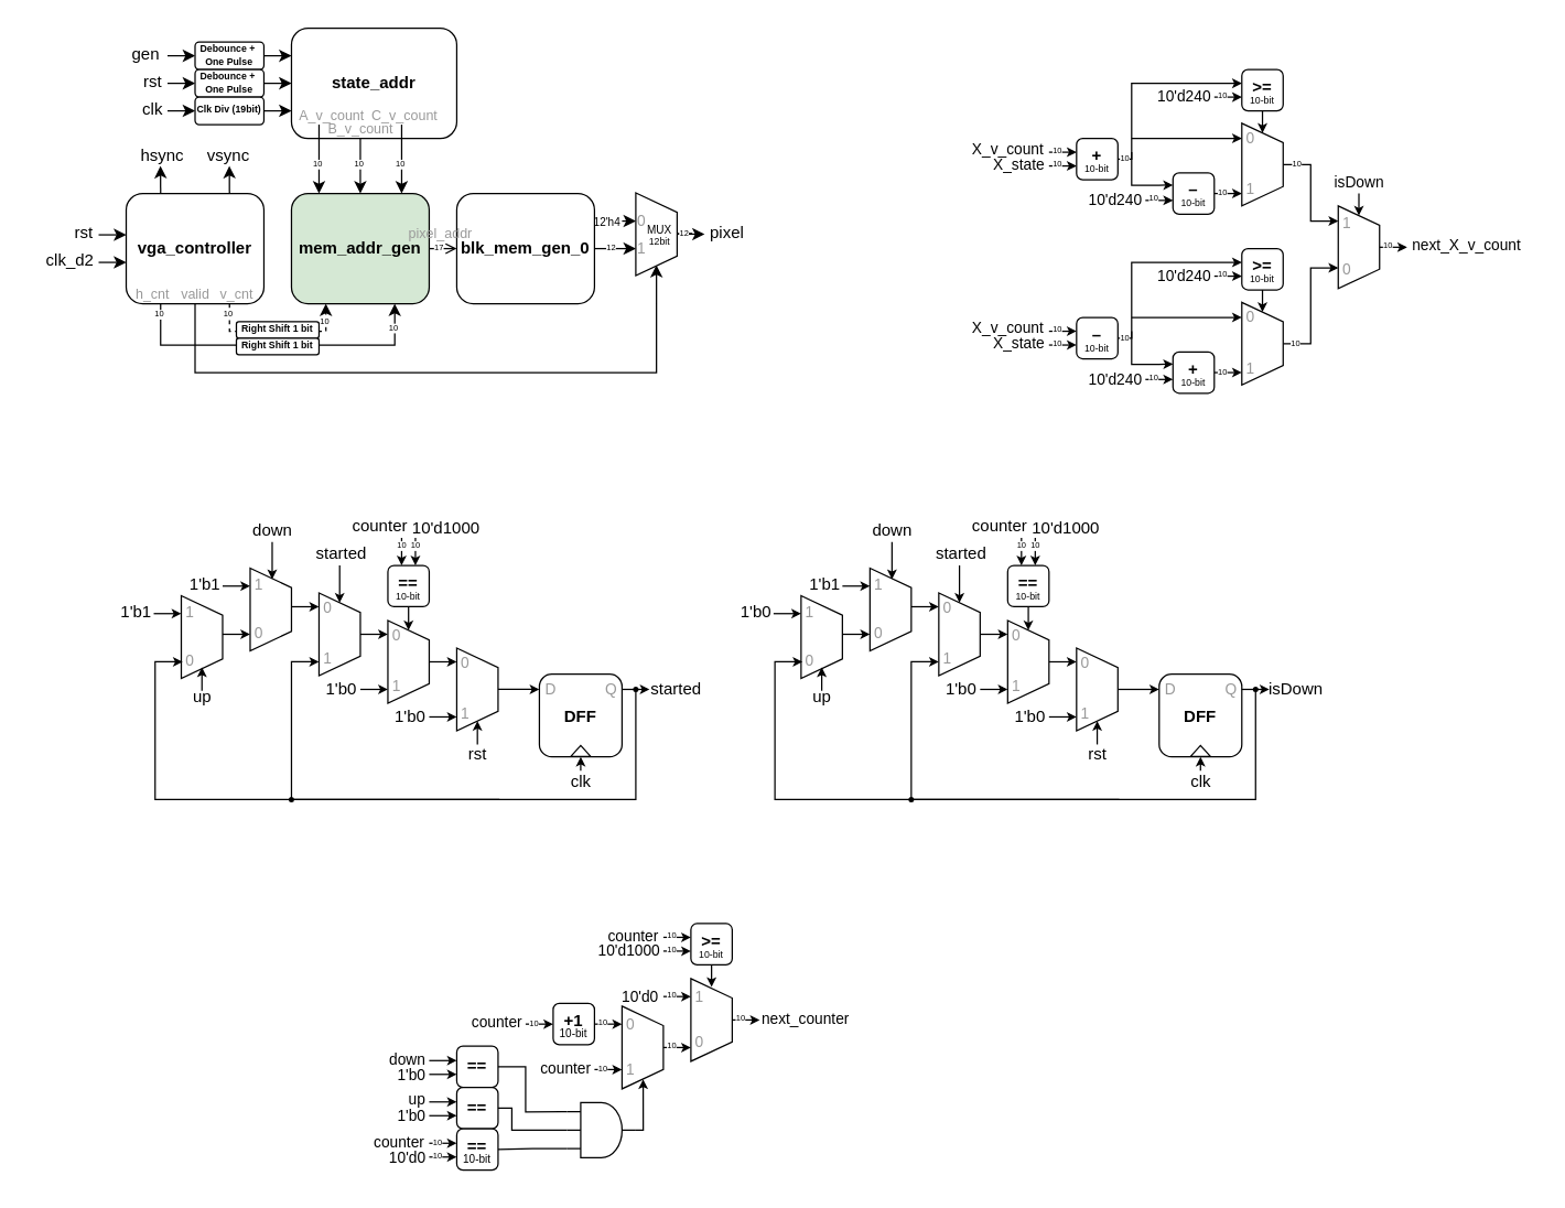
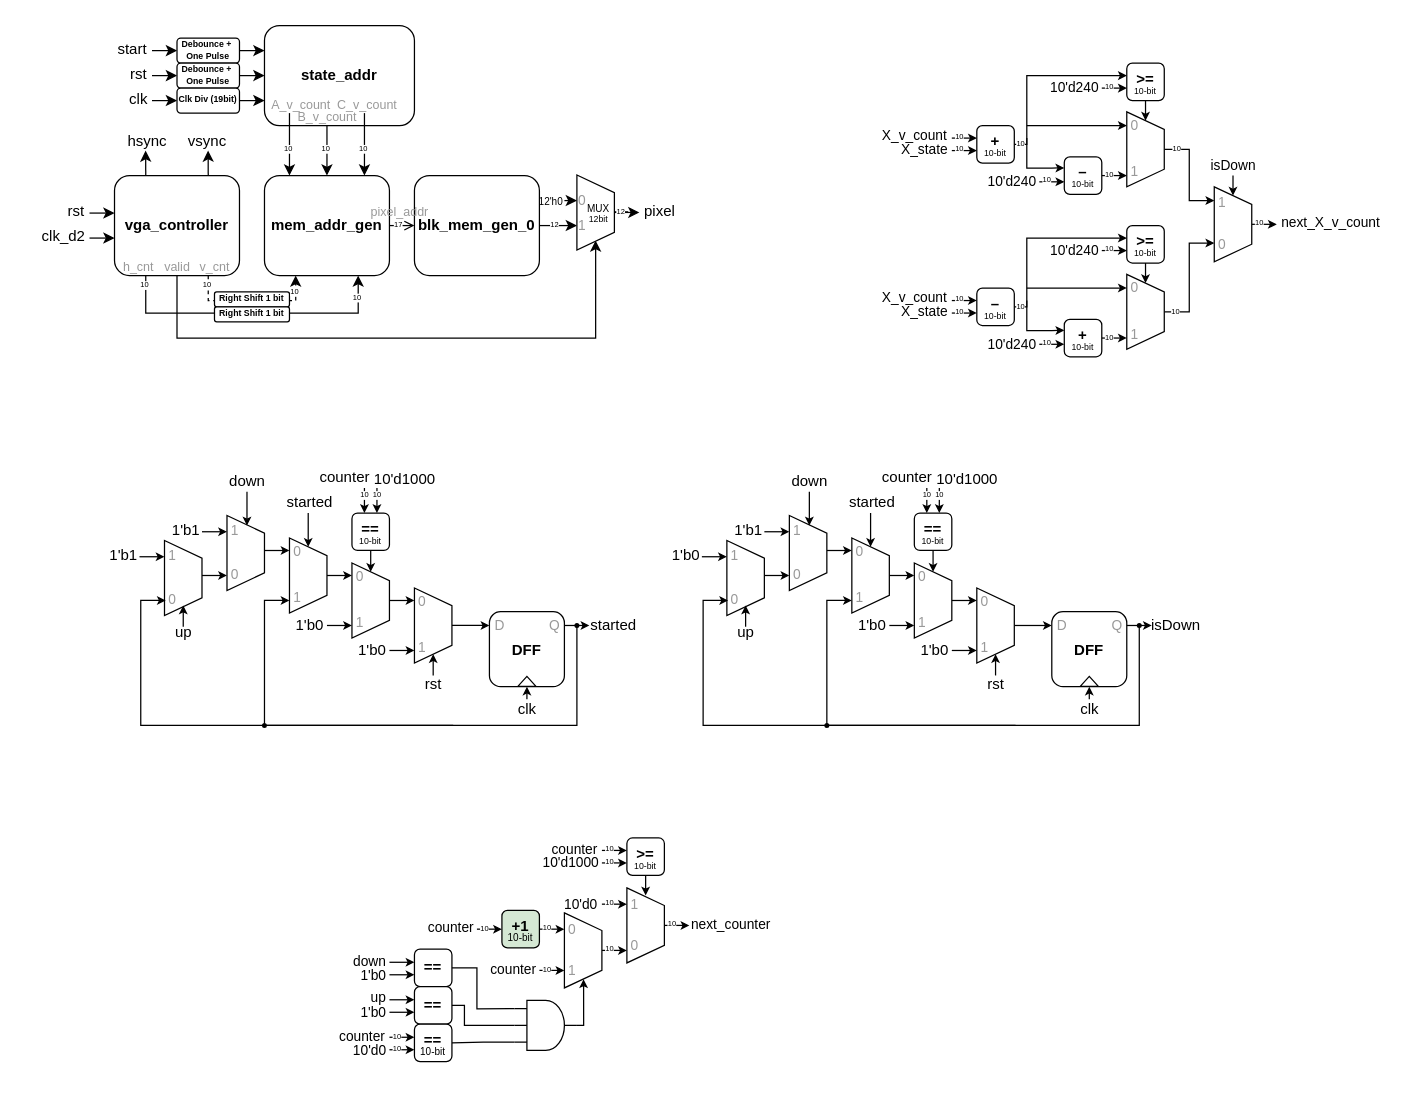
- <mxCell id="14" value="gen" style="text;html=1;align=center;verticalAlign=middle;resizable=0;points=[];autosize=1;strokeColor=none;fillColor=none;" vertex="1" parent="1"><mxGeometry x="80" y="24" width="50" height="30" as="geometry" /></mxCell>
+ <mxCell id="14" value="start" style="text;html=1;align=center;verticalAlign=middle;resizable=0;points=[];autosize=1;strokeColor=none;fillColor=none;" vertex="1" parent="1"><mxGeometry x="80" y="24" width="50" height="30" as="geometry" /></mxCell>
- <mxCell id="50" value="12'h4" style="text;html=1;align=center;verticalAlign=middle;resizable=0;points=[];autosize=1;strokeColor=none;fillColor=none;fontSize=8;" vertex="1" parent="1"><mxGeometry x="420" y="151" width="40" height="20" as="geometry" /></mxCell>
+ <mxCell id="50" value="12'h0" style="text;html=1;align=center;verticalAlign=middle;resizable=0;points=[];autosize=1;strokeColor=none;fillColor=none;fontSize=8;" vertex="1" parent="1"><mxGeometry x="420" y="151" width="40" height="20" as="geometry" /></mxCell>
- <mxCell id="4" value="&lt;b&gt;mem_addr_gen&lt;/b&gt;" style="rounded=1;whiteSpace=wrap;html=1;fillColor=#d5e8d4;" vertex="1" parent="1"><mxGeometry x="211" y="140" width="100" height="80" as="geometry" /></mxCell>
+ <mxCell id="4" value="&lt;b&gt;mem_addr_gen&lt;/b&gt;" style="rounded=1;whiteSpace=wrap;html=1;" vertex="1" parent="1"><mxGeometry x="211" y="140" width="100" height="80" as="geometry" /></mxCell>
- <mxCell id="263" value="&lt;b&gt;+1&lt;/b&gt;&lt;div style=&quot;line-height: 20%;&quot;&gt;&lt;font style=&quot;font-size: 8px;&quot;&gt;10-bit&lt;/font&gt;&lt;/div&gt;" style="rounded=1;whiteSpace=wrap;html=1;" vertex="1" parent="1"><mxGeometry x="401" y="728" width="30" height="30" as="geometry" /></mxCell>
+ <mxCell id="263" value="&lt;b&gt;+1&lt;/b&gt;&lt;div style=&quot;line-height: 20%;&quot;&gt;&lt;font style=&quot;font-size: 8px;&quot;&gt;10-bit&lt;/font&gt;&lt;/div&gt;" style="rounded=1;whiteSpace=wrap;html=1;fillColor=#d5e8d4;" vertex="1" parent="1"><mxGeometry x="401" y="728" width="30" height="30" as="geometry" /></mxCell>
